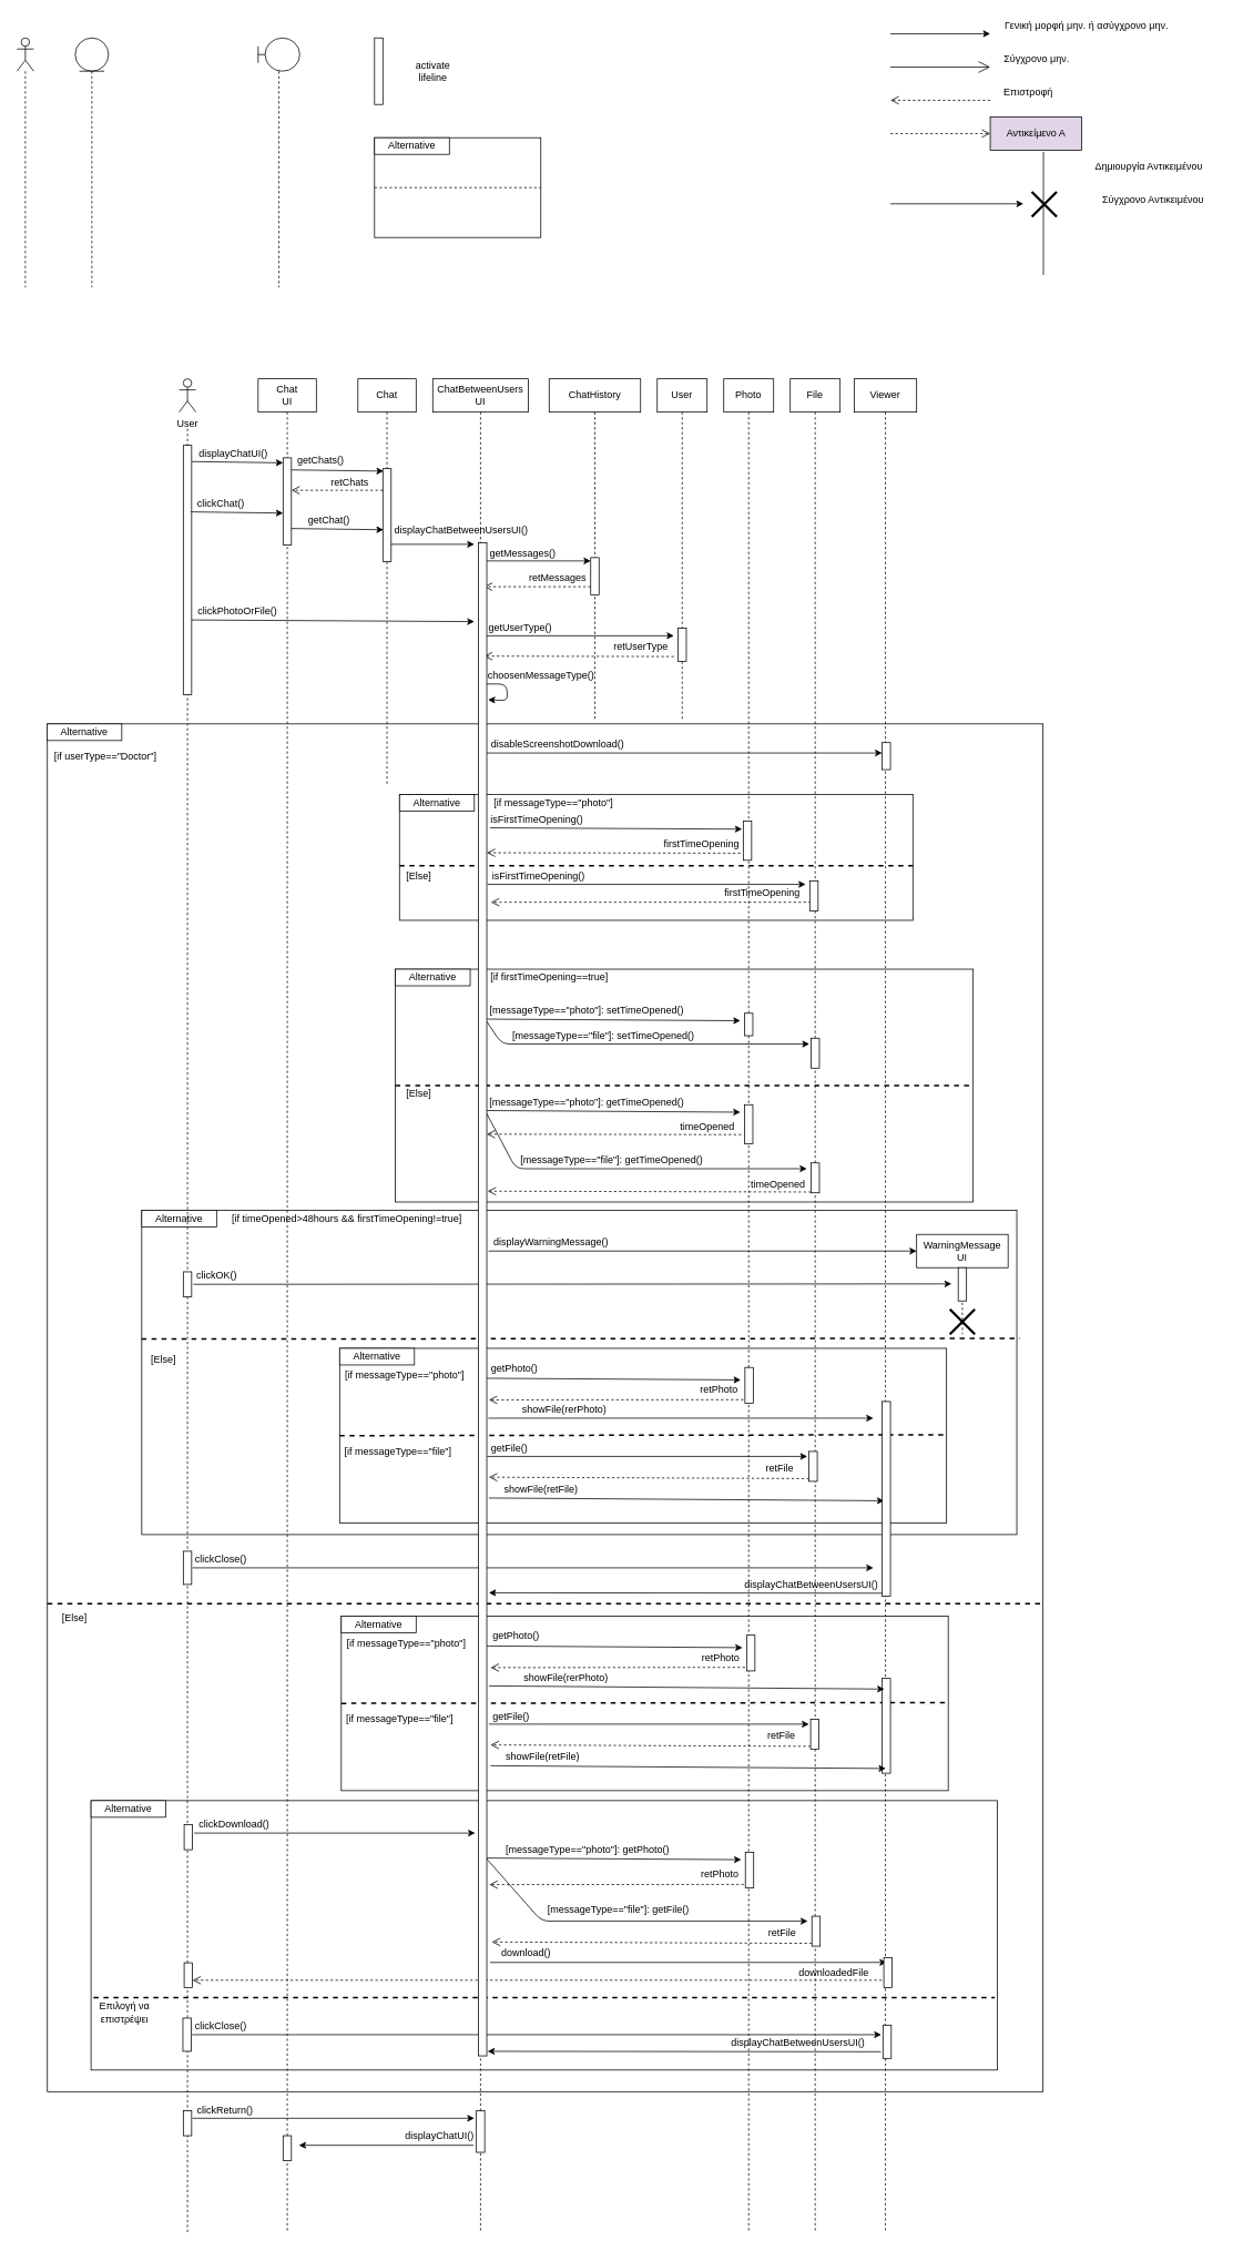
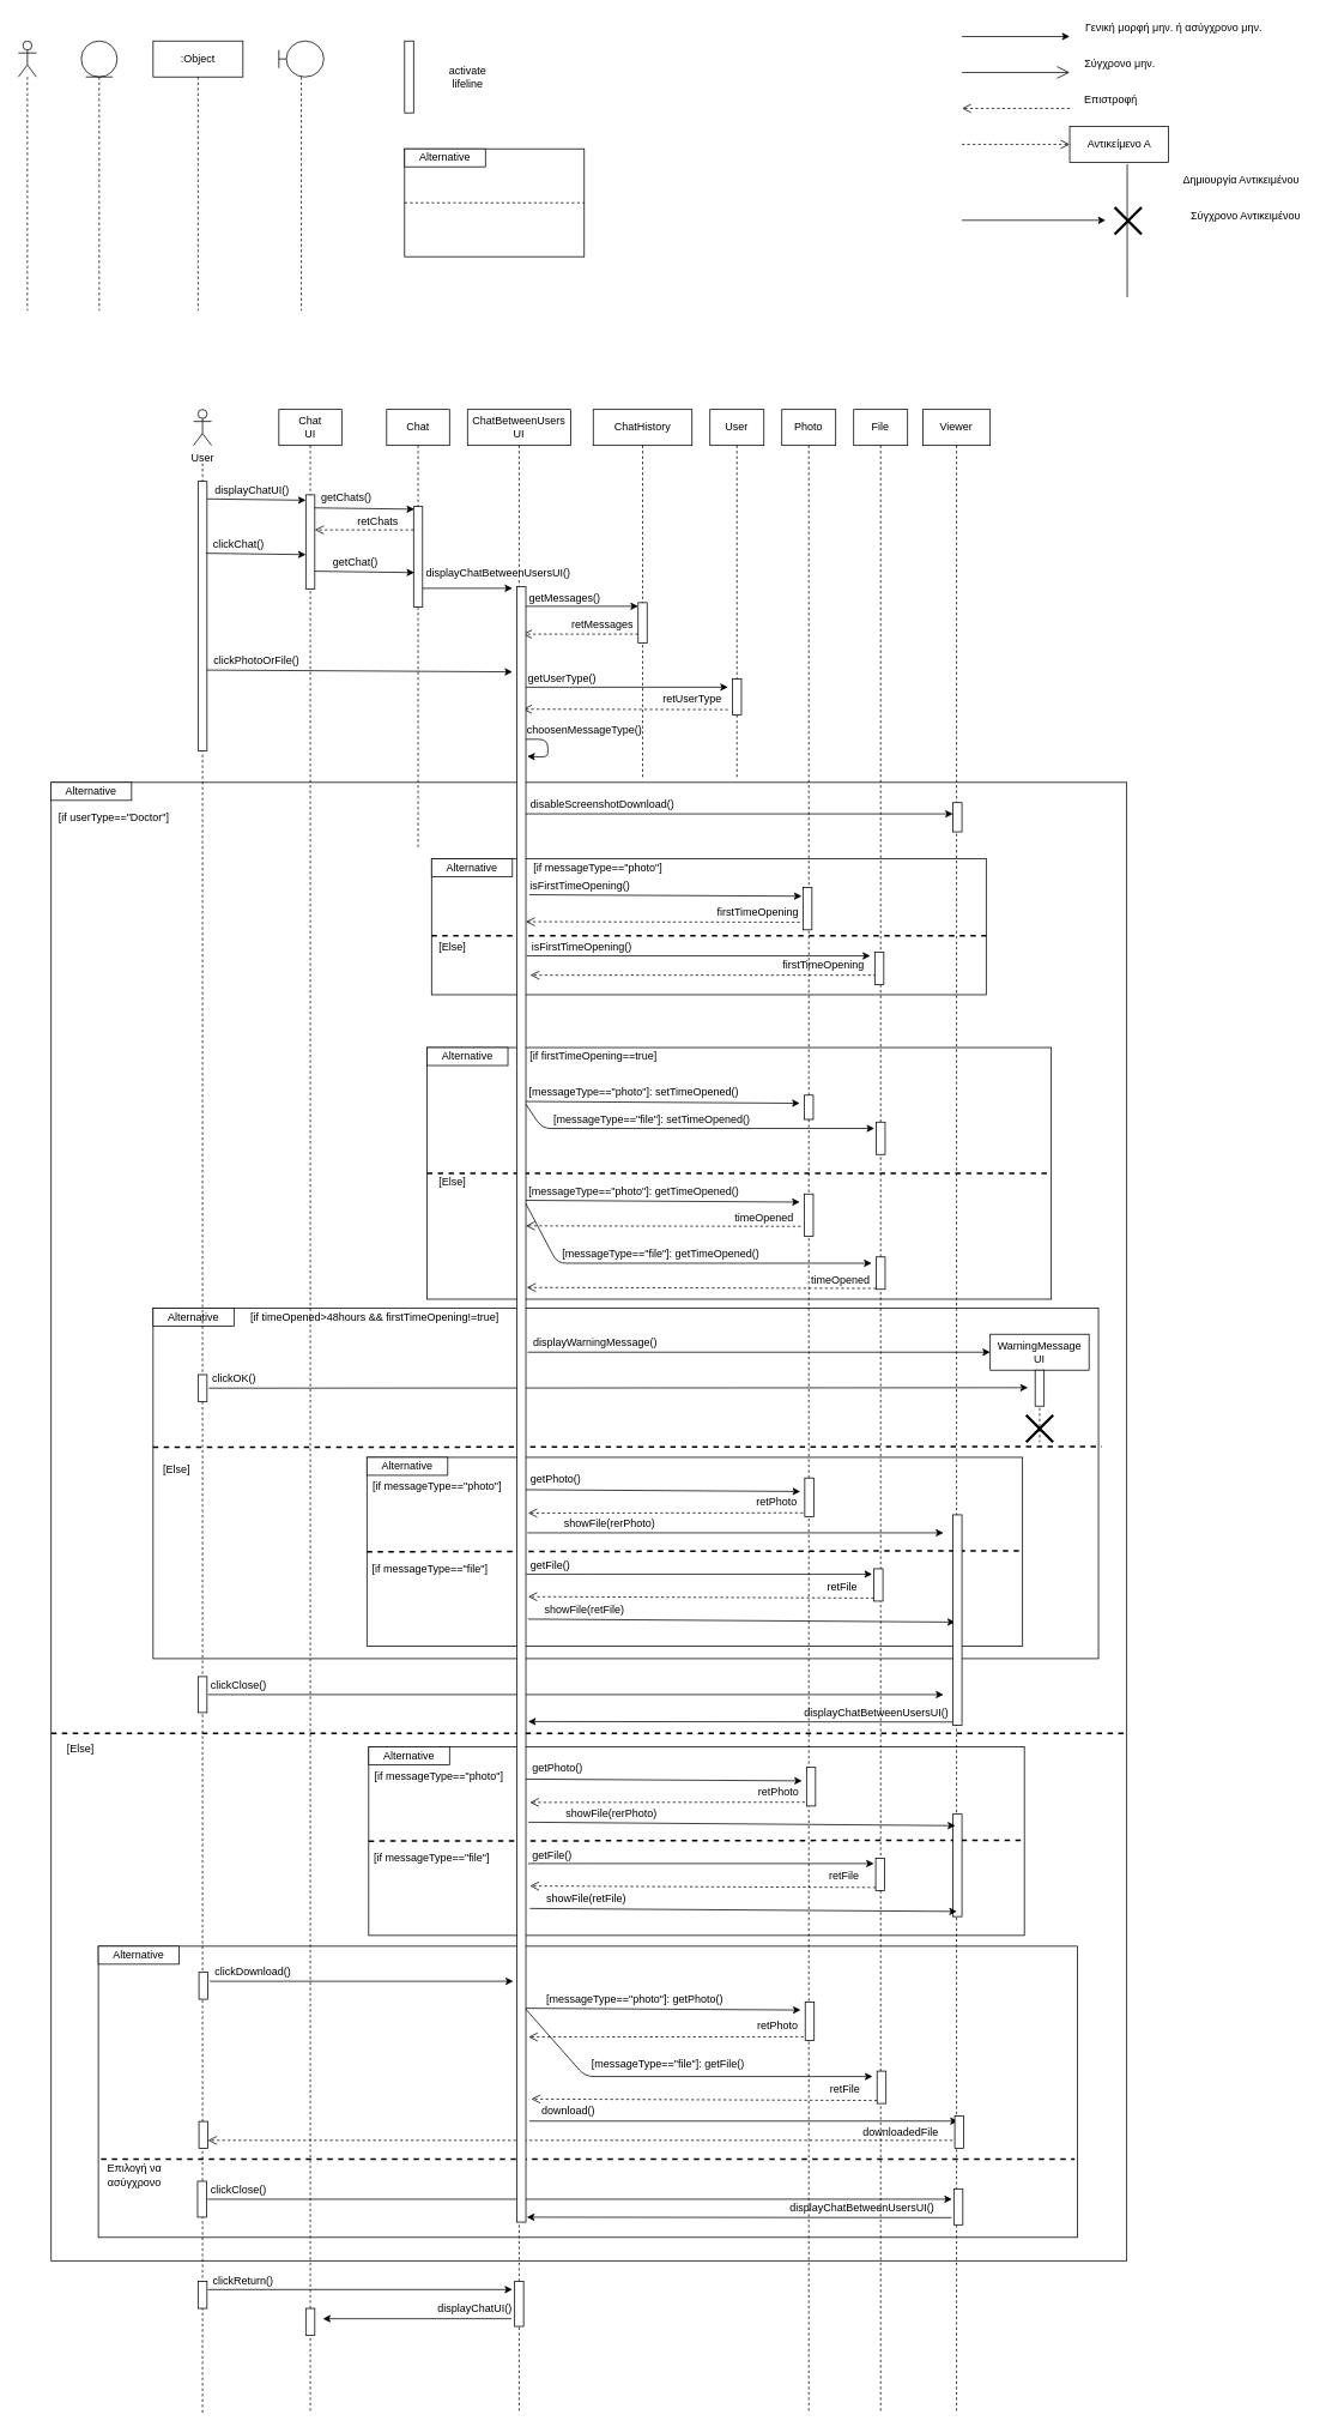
- <mxCell id="23" value="Αντικείμενο Α" style="rounded=0;whiteSpace=wrap;html=1;fillColor=#e1d5e7;" parent="1" vertex="1"><mxGeometry x="1190.5" y="140" width="110" height="40" as="geometry" /></mxCell>
+ <mxCell id="23" value="Αντικείμενο Α" style="rounded=0;whiteSpace=wrap;html=1;" parent="1" vertex="1"><mxGeometry x="1190.5" y="140" width="110" height="40" as="geometry" /></mxCell>
+ <mxCell id="25" value=":Object" style="shape=umlLifeline;perimeter=lifelinePerimeter;whiteSpace=wrap;html=1;container=1;collapsible=0;recursiveResize=0;outlineConnect=0;" parent="1" vertex="1"><mxGeometry x="170" y="45" width="100" height="300" as="geometry" /></mxCell>
- <mxCell id="130" value="Επιλογή να &lt;br&gt;επιστρέψει" style="text;html=1;align=center;verticalAlign=middle;resizable=0;points=[];autosize=1;strokeColor=none;" parent="1" vertex="1"><mxGeometry x="109" y="2405" width="80" height="30" as="geometry" /></mxCell>
+ <mxCell id="130" value="Επιλογή να &lt;br&gt;ασύγχρονο" style="text;html=1;align=center;verticalAlign=middle;resizable=0;points=[];autosize=1;strokeColor=none;" parent="1" vertex="1"><mxGeometry x="109" y="2405" width="80" height="30" as="geometry" /></mxCell>
